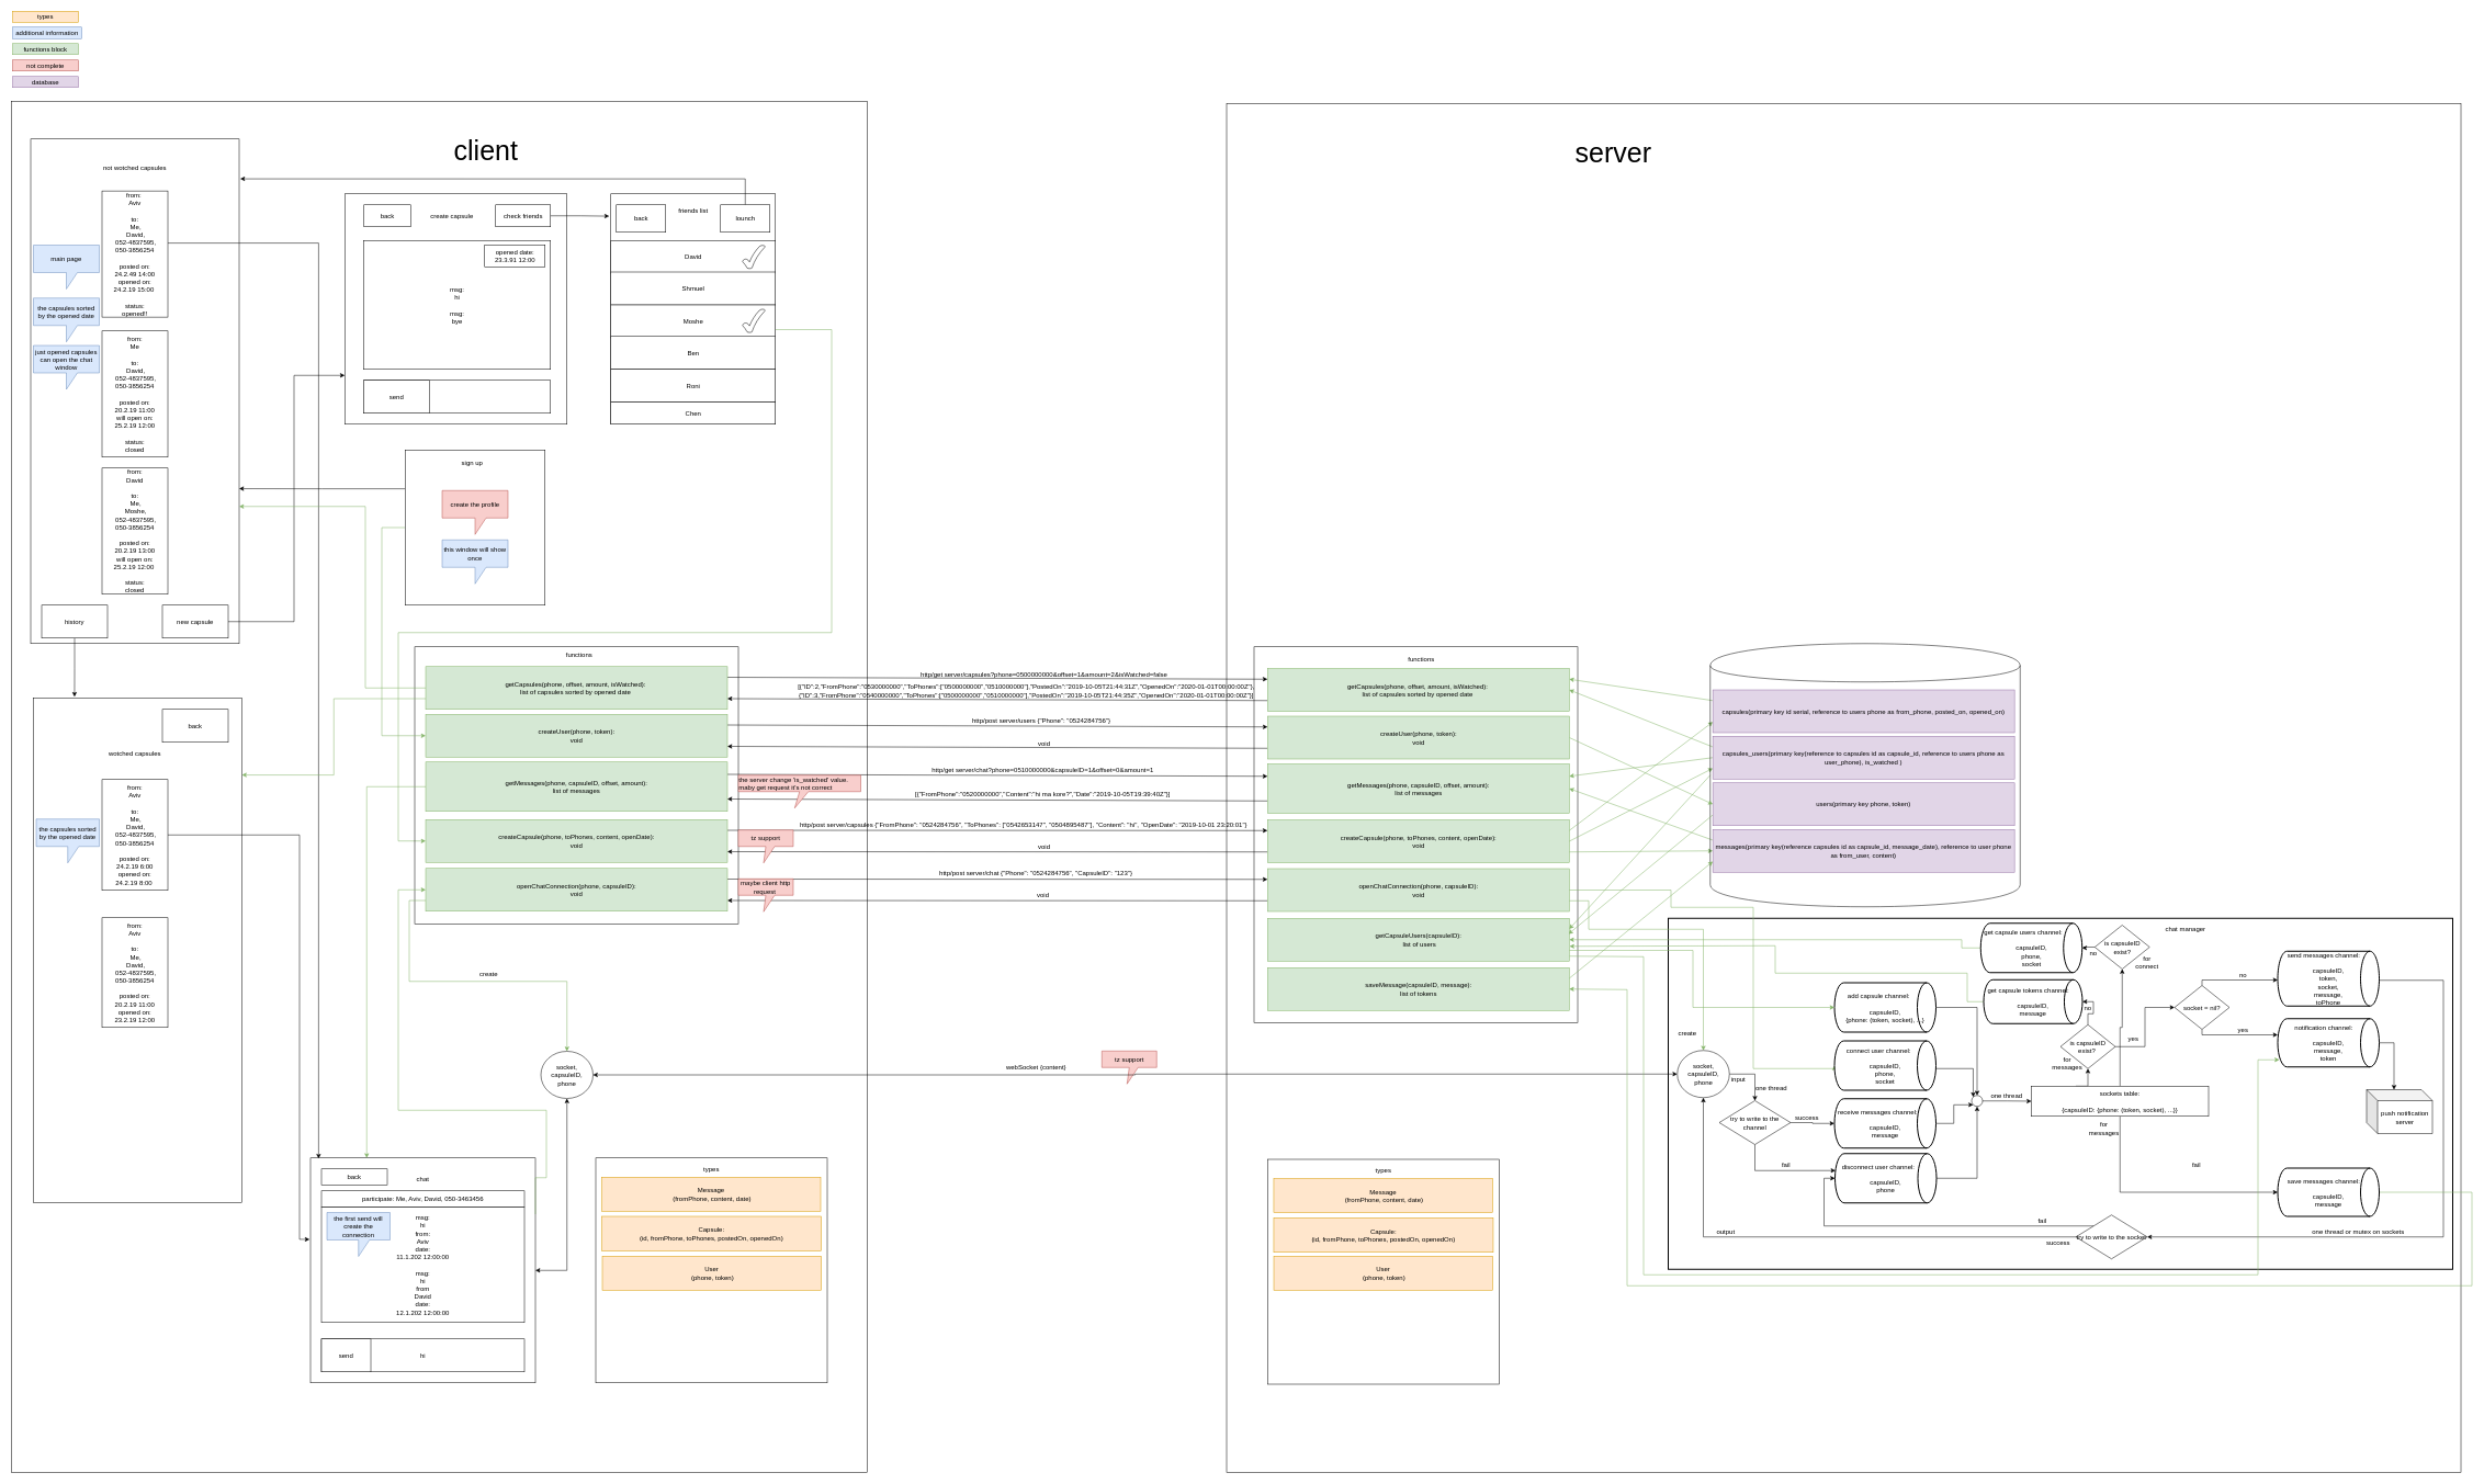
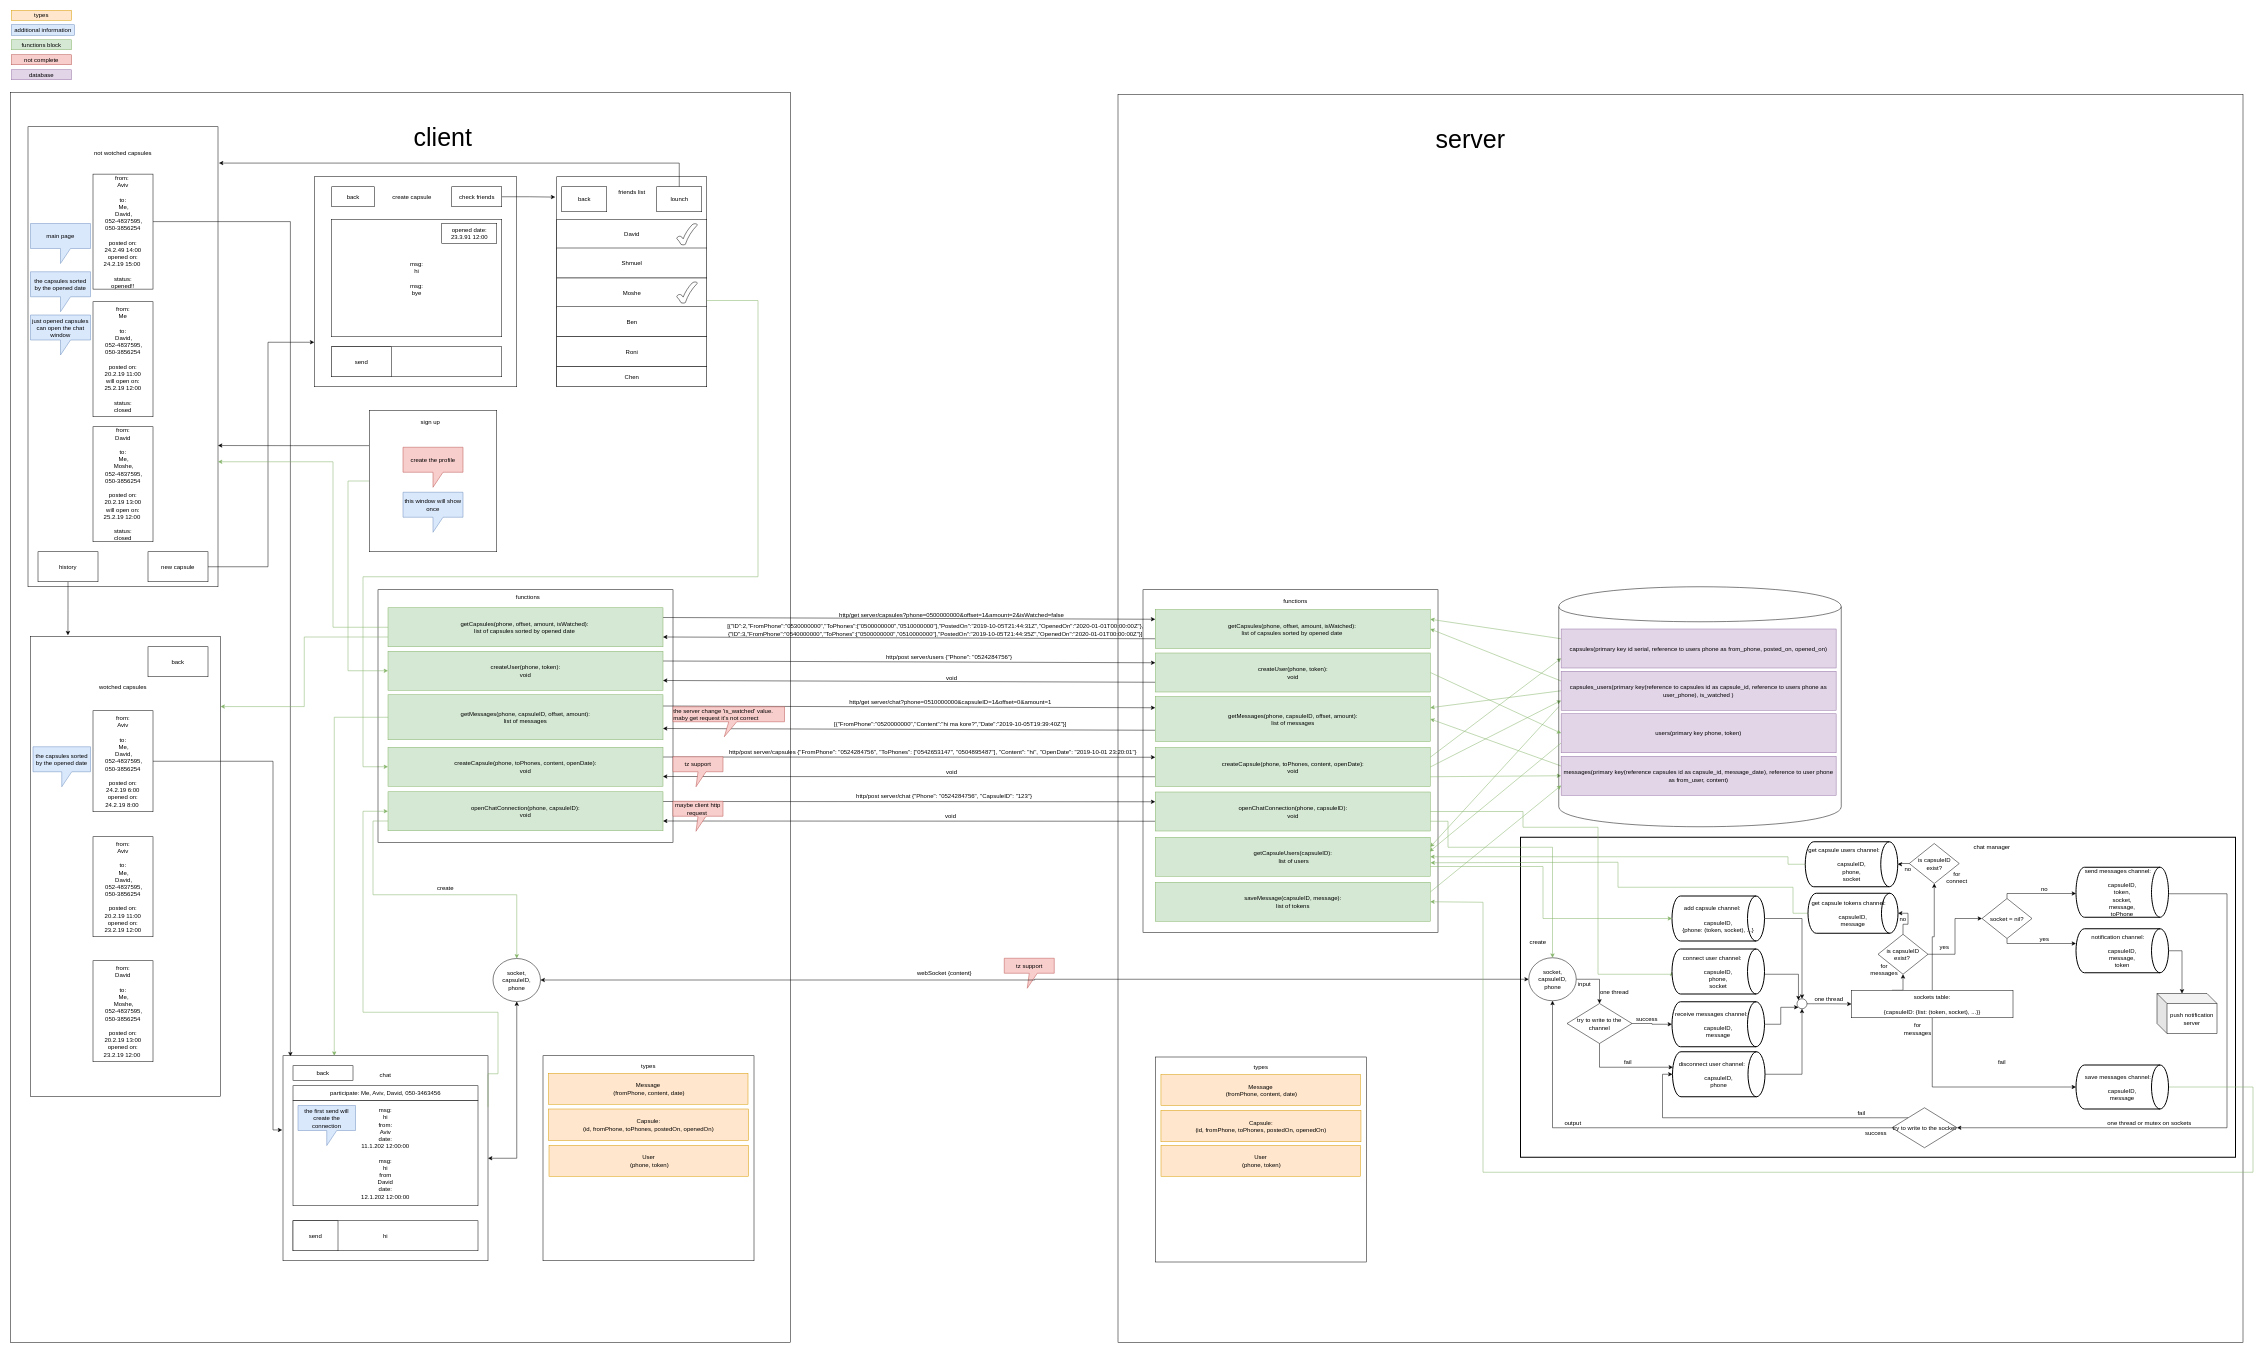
- <mxCell id="203" style="edgeStyle=orthogonalEdgeStyle;rounded=0;orthogonalLoop=1;jettySize=auto;html=1;entryX=0.016;entryY=0.852;entryDx=0;entryDy=0;entryPerimeter=0;fillColor=#d5e8d4;strokeColor=#82b366;exitX=1.001;exitY=0.885;exitDx=0;exitDy=0;exitPerimeter=0;" edge="1" parent="1" source="177" target="155"><mxGeometry relative="1" as="geometry"><mxPoint x="2865" y="1744" as="sourcePoint" /><Array as="points"><mxPoint x="2860" y="1744" /><mxPoint x="2995" y="1744" /><mxPoint x="2995" y="2324" /><mxPoint x="4115" y="2324" /><mxPoint x="4115" y="1932" /></Array></mxGeometry></mxCell>
- <mxCell id="147" value="sockets table:&lt;br&gt;&lt;br&gt;{capsuleID: {phone: (token, socket), ...}}" style="rounded=0;whiteSpace=wrap;html=1;" parent="1" vertex="1"><mxGeometry x="3702" y="1980" width="323" height="55" as="geometry" /></mxCell>
+ <mxCell id="147" value="sockets table:&lt;br&gt;&lt;br&gt;{capsuleID: {list: (token, socket), ...}}" style="rounded=0;whiteSpace=wrap;html=1;" parent="1" vertex="1"><mxGeometry x="3702" y="1980" width="323" height="55" as="geometry" /></mxCell>
+ <mxCell id="16" value="from: &lt;br&gt;David&lt;br&gt;&lt;br&gt;to:&lt;br&gt;&amp;nbsp;Me,&lt;br&gt;&amp;nbsp;Moshe,&lt;br&gt;&amp;nbsp;052-4837595,&lt;br&gt;050-3856254&lt;br&gt;&lt;br&gt;posted on:&lt;br&gt;20.2.19 13:00&lt;br&gt;opened on:&lt;br&gt;23.2.19 12:00&amp;nbsp;" style="rounded=0;whiteSpace=wrap;html=1;" parent="1" vertex="1"><mxGeometry x="185" y="1921" width="120" height="202" as="geometry" /></mxCell>
